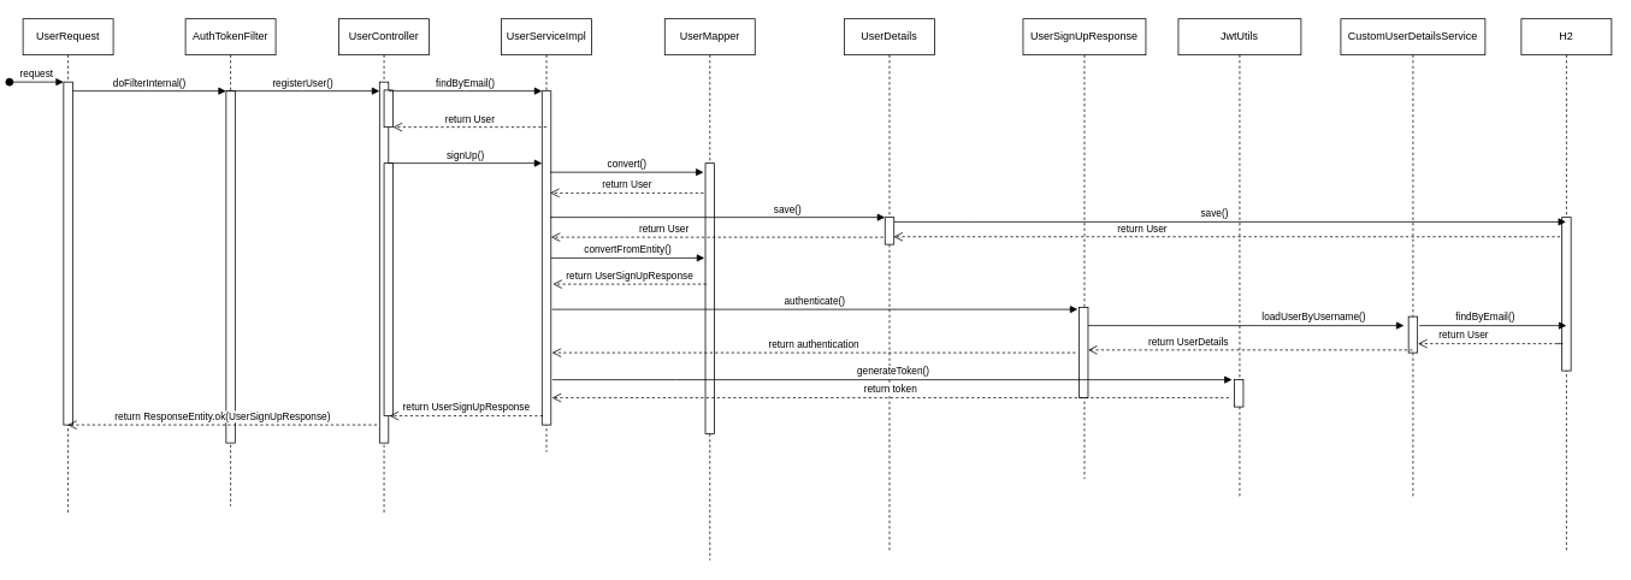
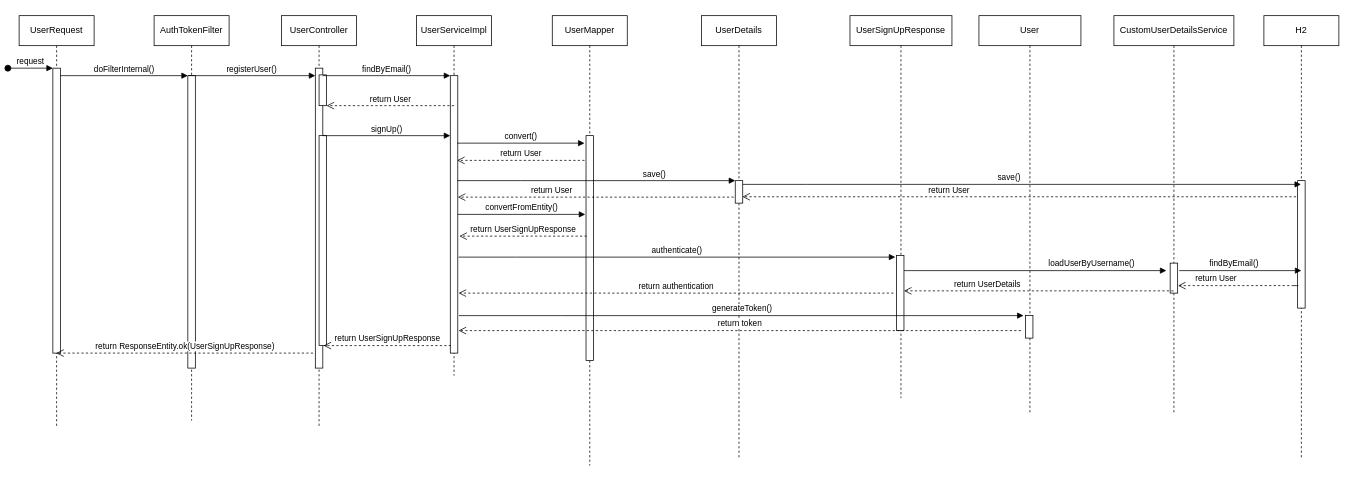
- <mxCell id="34" value="JwtUtils" style="shape=umlLifeline;perimeter=lifelinePerimeter;whiteSpace=wrap;html=1;container=0;dropTarget=0;collapsible=0;recursiveResize=0;outlineConnect=0;portConstraint=eastwest;newEdgeStyle={&quot;edgeStyle&quot;:&quot;elbowEdgeStyle&quot;,&quot;elbow&quot;:&quot;vertical&quot;,&quot;curved&quot;:0,&quot;rounded&quot;:0};" vertex="1" parent="1"><mxGeometry x="1300" y="20" width="136" height="530" as="geometry" /></mxCell>
+ <mxCell id="34" value="User" style="shape=umlLifeline;perimeter=lifelinePerimeter;whiteSpace=wrap;html=1;container=0;dropTarget=0;collapsible=0;recursiveResize=0;outlineConnect=0;portConstraint=eastwest;newEdgeStyle={&quot;edgeStyle&quot;:&quot;elbowEdgeStyle&quot;,&quot;elbow&quot;:&quot;vertical&quot;,&quot;curved&quot;:0,&quot;rounded&quot;:0};" vertex="1" parent="1"><mxGeometry x="1300" y="20" width="136" height="530" as="geometry" /></mxCell>
